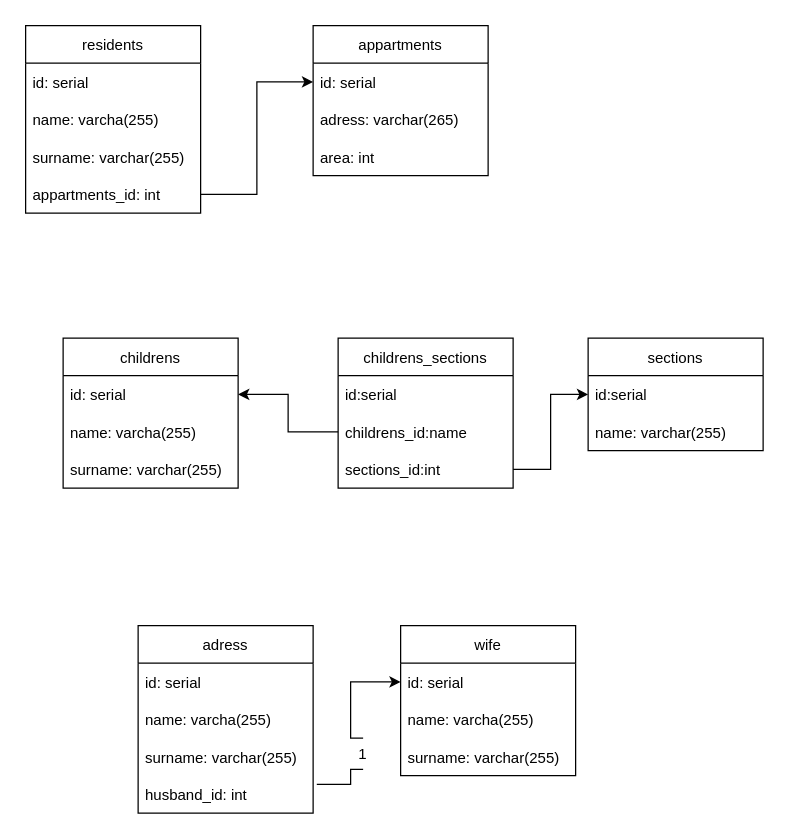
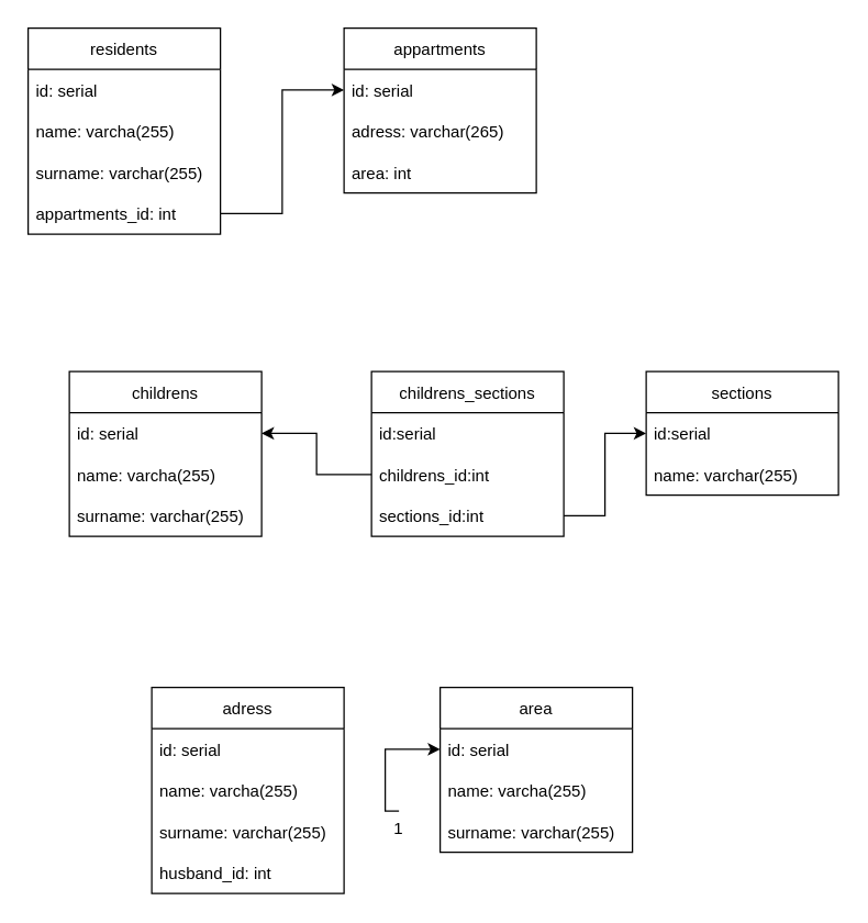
- <mxCell id="14" value="childrens_id:name" style="text;strokeColor=none;fillColor=none;align=left;verticalAlign=middle;spacingLeft=4;spacingRight=4;overflow=hidden;points=[[0,0.5],[1,0.5]];portConstraint=eastwest;rotatable=0;" vertex="1" parent="12"><mxGeometry y="60" width="140" height="30" as="geometry" /></mxCell>
+ <mxCell id="14" value="childrens_id:int" style="text;strokeColor=none;fillColor=none;align=left;verticalAlign=middle;spacingLeft=4;spacingRight=4;overflow=hidden;points=[[0,0.5],[1,0.5]];portConstraint=eastwest;rotatable=0;" vertex="1" parent="12"><mxGeometry y="60" width="140" height="30" as="geometry" /></mxCell>
- <mxCell id="25" value="wife" style="swimlane;fontStyle=0;childLayout=stackLayout;horizontal=1;startSize=30;horizontalStack=0;resizeParent=1;resizeParentMax=0;resizeLast=0;collapsible=1;marginBottom=0;" vertex="1" parent="1"><mxGeometry x="320" y="500" width="140" height="120" as="geometry" /></mxCell>
+ <mxCell id="25" value="area" style="swimlane;fontStyle=0;childLayout=stackLayout;horizontal=1;startSize=30;horizontalStack=0;resizeParent=1;resizeParentMax=0;resizeLast=0;collapsible=1;marginBottom=0;" vertex="1" parent="1"><mxGeometry x="320" y="500" width="140" height="120" as="geometry" /></mxCell>
- <mxCell id="36" value="" style="edgeStyle=segmentEdgeStyle;endArrow=none;html=1;rounded=0;exitX=1.021;exitY=0.233;exitDx=0;exitDy=0;exitPerimeter=0;entryX=0.5;entryY=1;entryDx=0;entryDy=0;endFill=0;" edge="1" parent="1" source="33" target="35"><mxGeometry width="50" height="50" relative="1" as="geometry"><mxPoint x="255" y="630" as="sourcePoint" /><mxPoint x="305" y="580" as="targetPoint" /><Array as="points"><mxPoint x="280" y="627" /></Array></mxGeometry></mxCell>
